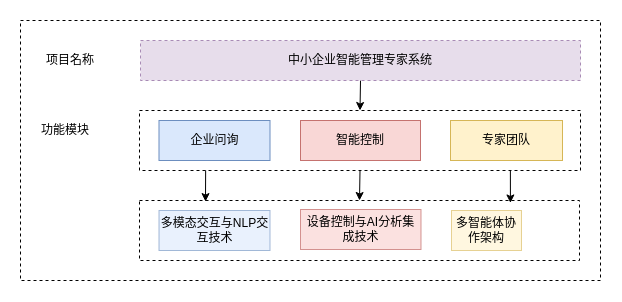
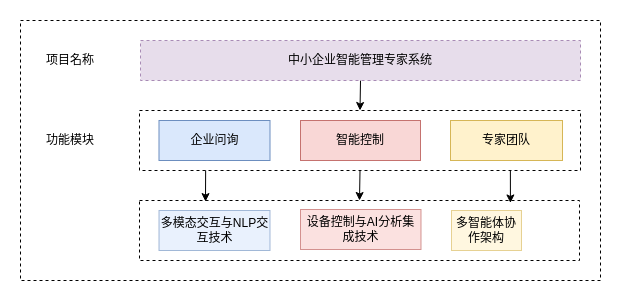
- <mxCell id="11" value="功能模块" style="text;html=1;align=center;verticalAlign=middle;whiteSpace=wrap;rounded=0;" vertex="1" parent="1"><mxGeometry x="35" y="115" width="60" height="30" as="geometry" /></mxCell>
+ <mxCell id="11" value="功能模块" style="text;html=1;align=center;verticalAlign=middle;whiteSpace=wrap;rounded=0;" vertex="1" parent="1"><mxGeometry x="40" y="125" width="60" height="30" as="geometry" /></mxCell>
